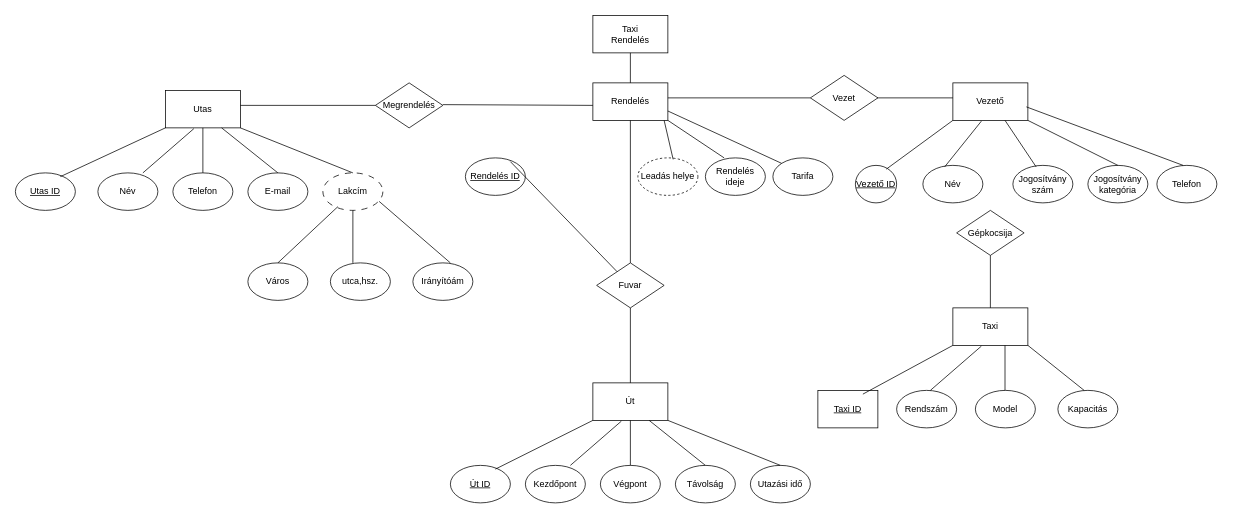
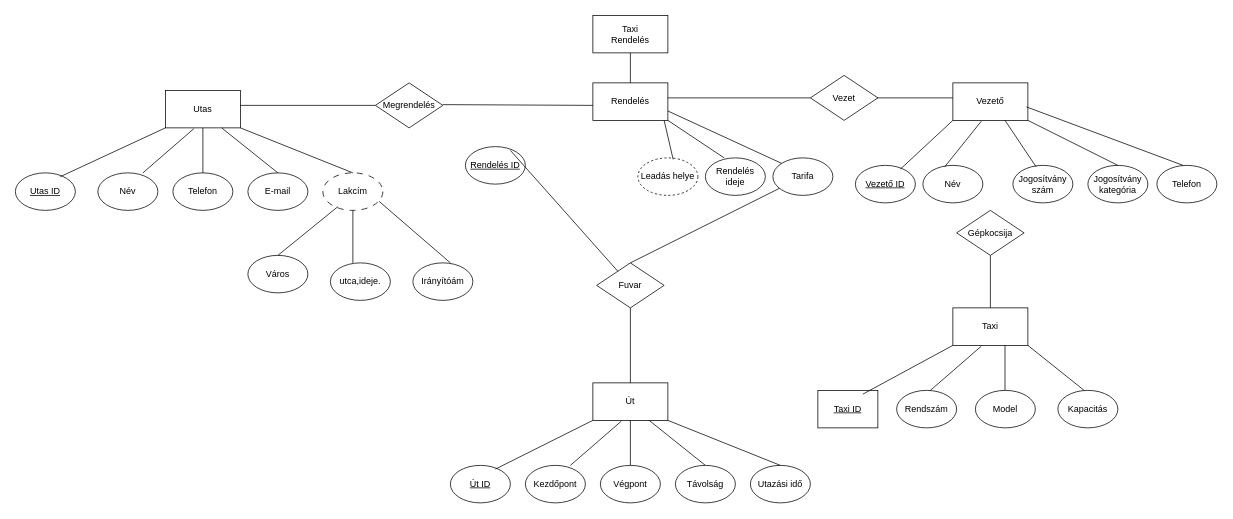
- <mxCell id="64" value="&lt;u&gt;Rendelés ID&lt;/u&gt;" style="ellipse;whiteSpace=wrap;html=1;" vertex="1" parent="1"><mxGeometry x="620" y="210" width="80" height="50" as="geometry" /></mxCell>
+ <mxCell id="64" value="&lt;u&gt;Rendelés ID&lt;/u&gt;" style="ellipse;whiteSpace=wrap;html=1;" vertex="1" parent="1"><mxGeometry x="620" y="195" width="80" height="50" as="geometry" /></mxCell>
- <mxCell id="54" value="&lt;u&gt;Vezető ID&lt;/u&gt;" style="ellipse;whiteSpace=wrap;html=1;" vertex="1" parent="1"><mxGeometry x="1140" y="220" width="55" height="50" as="geometry" /></mxCell>
+ <mxCell id="54" value="&lt;u&gt;Vezető ID&lt;/u&gt;" style="ellipse;whiteSpace=wrap;html=1;" vertex="1" parent="1"><mxGeometry x="1140" y="220" width="80" height="50" as="geometry" /></mxCell>
- <mxCell id="16" value="" style="endArrow=none;html=1;rounded=0;entryX=0.5;entryY=1;entryDx=0;entryDy=0;exitX=0.5;exitY=0;exitDx=0;exitDy=0;" edge="1" parent="1" source="6" target="3"><mxGeometry width="50" height="50" relative="1" as="geometry"><mxPoint x="840" y="350" as="sourcePoint" /><mxPoint x="840" y="260" as="targetPoint" /></mxGeometry></mxCell>
+ <mxCell id="16" value="" style="endArrow=none;html=1;rounded=0;exitX=0.5;exitY=0;exitDx=0;exitDy=0;" edge="1" parent="1" source="6" target="70"><mxGeometry width="50" height="50" relative="1" as="geometry"><mxPoint x="840" y="350" as="sourcePoint" /><mxPoint x="840" y="260" as="targetPoint" /></mxGeometry></mxCell>
- <mxCell id="27" value="Város" style="ellipse;whiteSpace=wrap;html=1;" vertex="1" parent="1"><mxGeometry x="330" y="350" width="80" height="50" as="geometry" /></mxCell>
+ <mxCell id="27" value="Város" style="ellipse;whiteSpace=wrap;html=1;" vertex="1" parent="1"><mxGeometry x="330" y="340" width="80" height="50" as="geometry" /></mxCell>
- <mxCell id="26" value="utca,hsz." style="ellipse;whiteSpace=wrap;html=1;" vertex="1" parent="1"><mxGeometry x="440" y="350" width="80" height="50" as="geometry" /></mxCell>
+ <mxCell id="26" value="utca,ideje." style="ellipse;whiteSpace=wrap;html=1;" vertex="1" parent="1"><mxGeometry x="440" y="350" width="80" height="50" as="geometry" /></mxCell>
